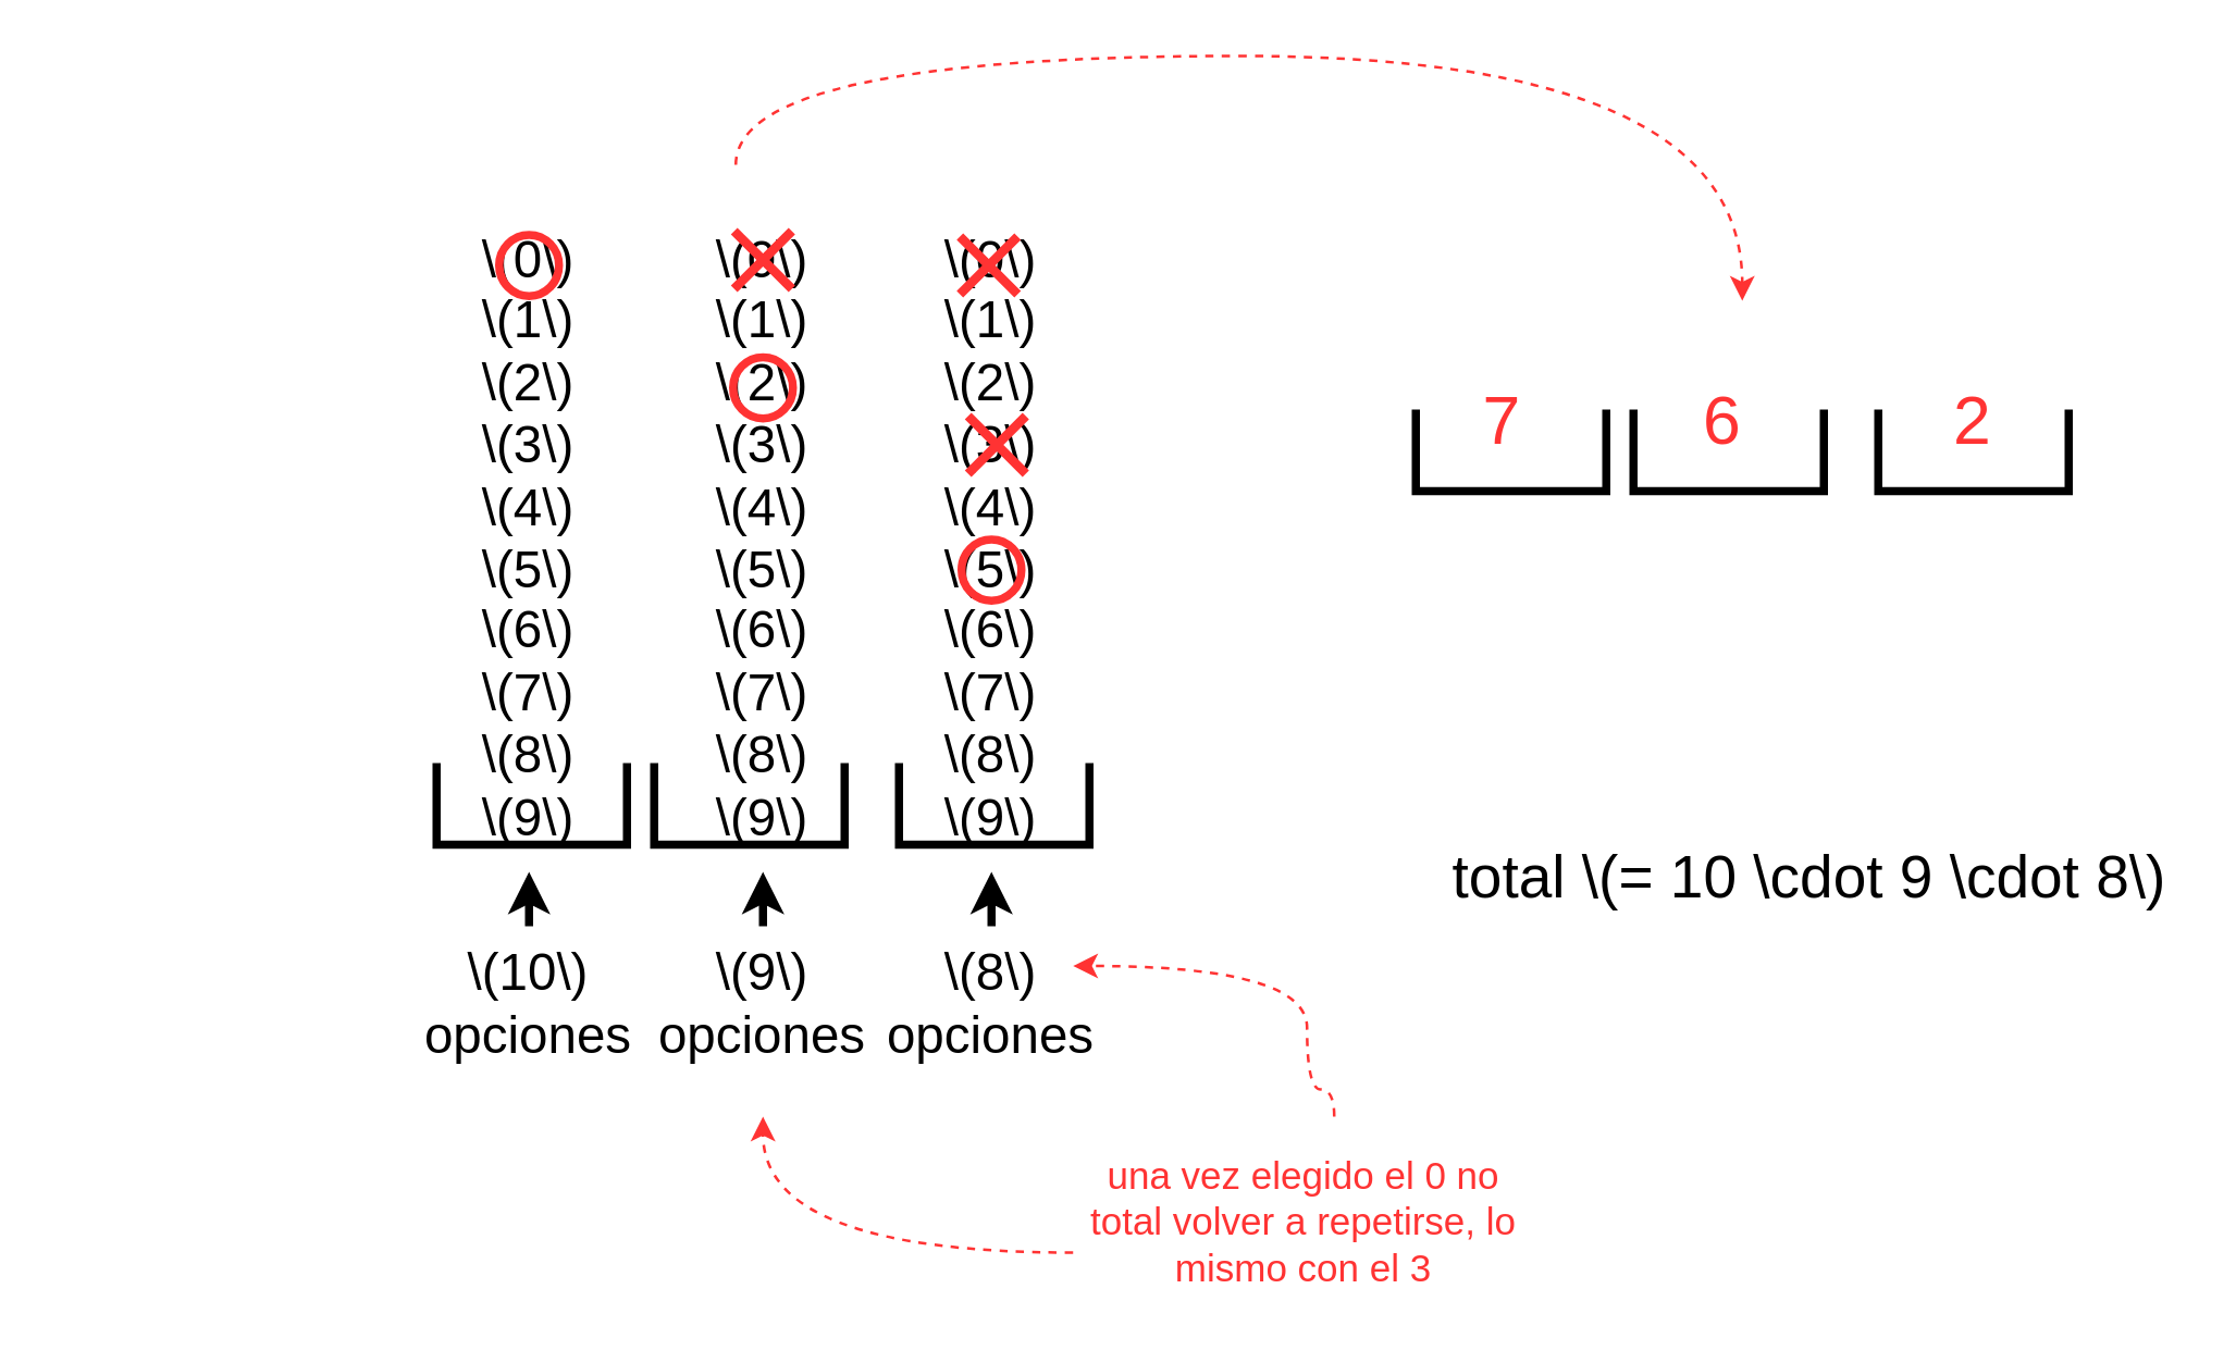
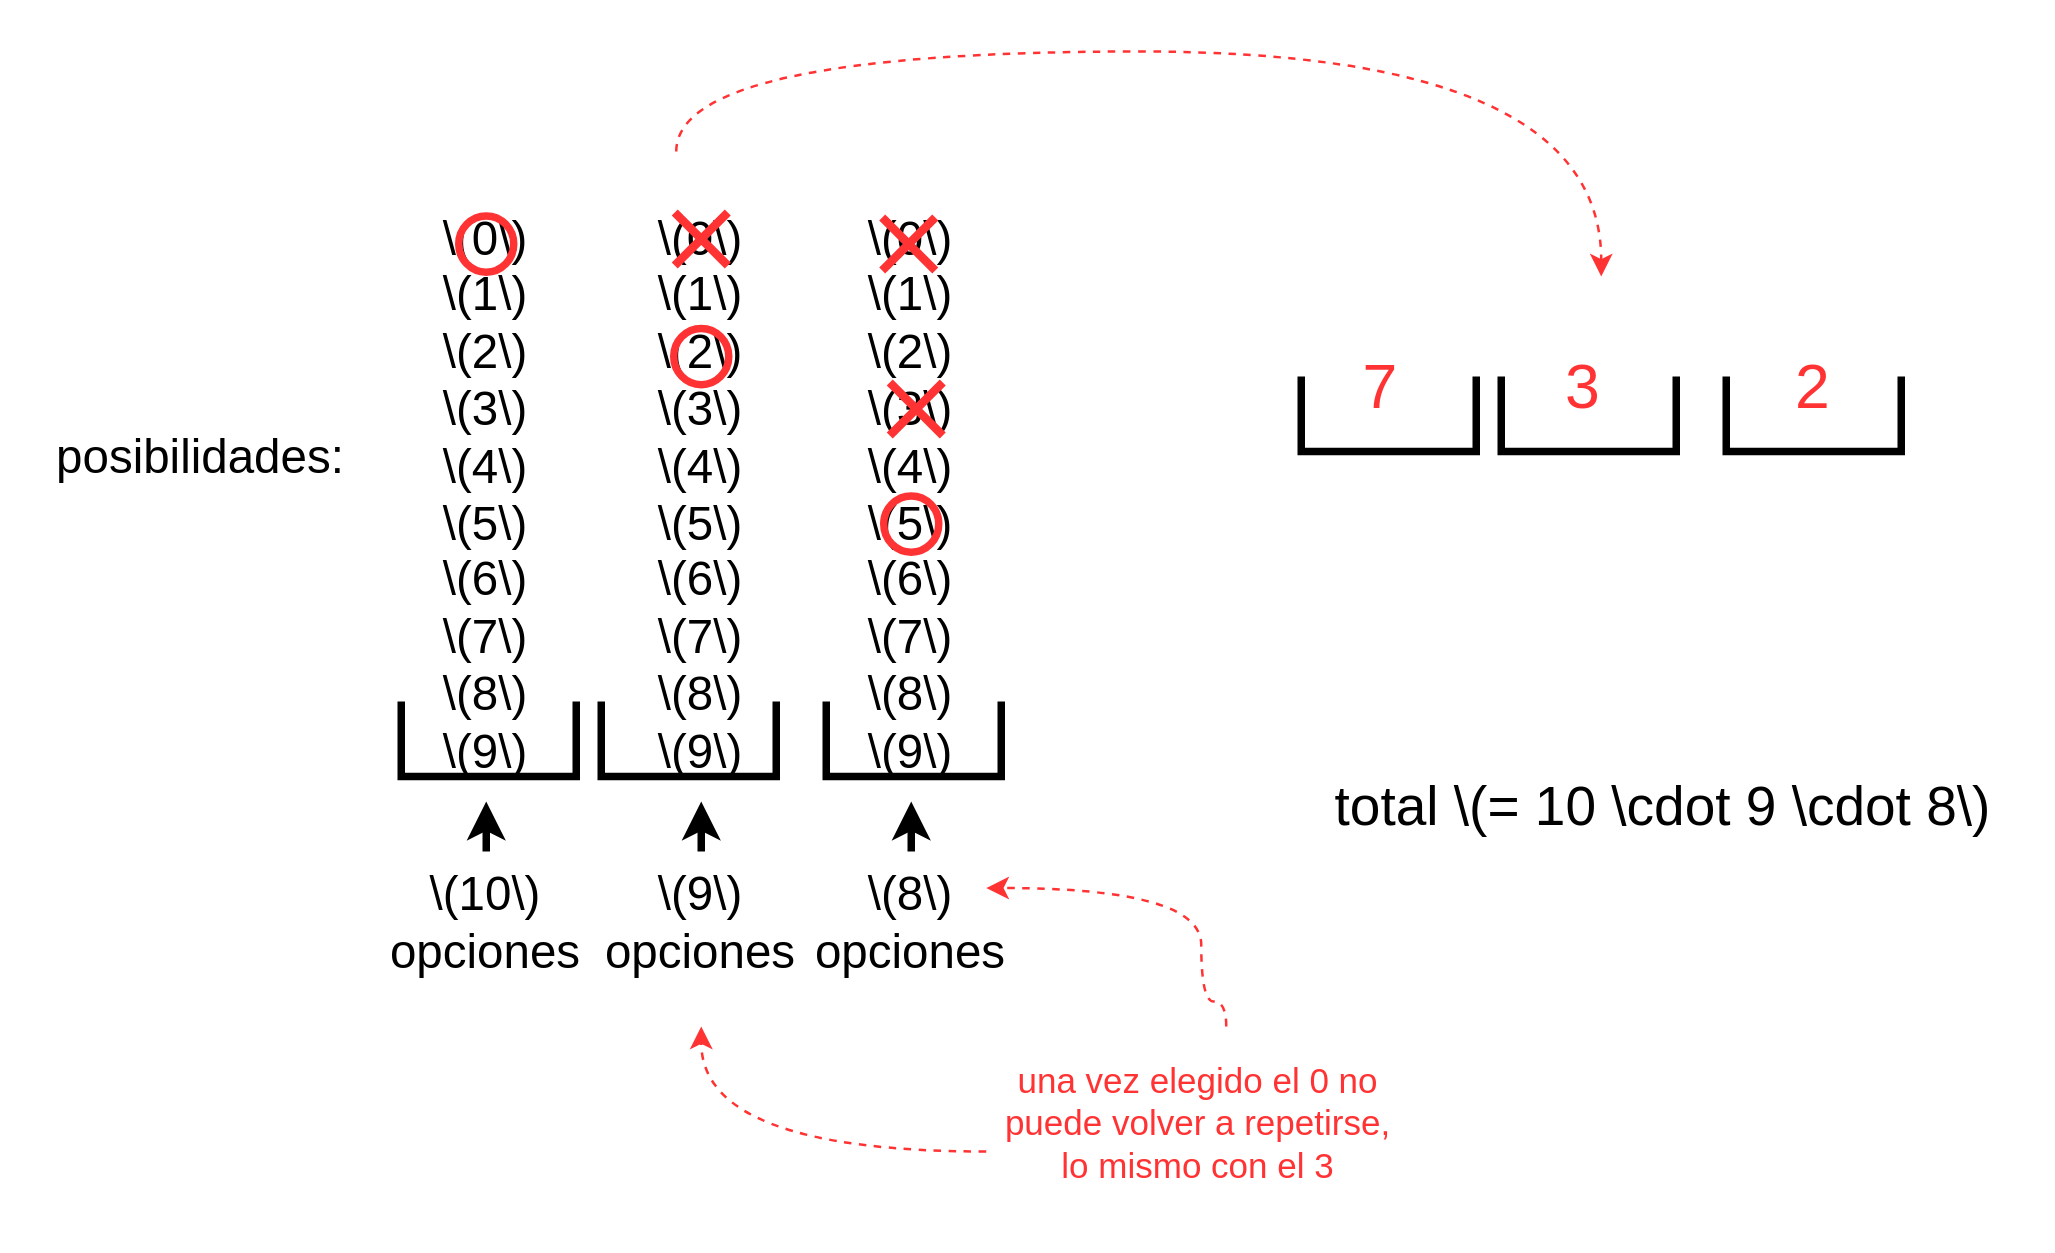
- <mxCell id="20" value="&lt;font color=&quot;#ff3333&quot;&gt;&lt;span style=&quot;font-size: 25px&quot;&gt;6&lt;/span&gt;&lt;/font&gt;" style="text;html=1;strokeColor=none;fillColor=none;align=center;verticalAlign=middle;whiteSpace=wrap;rounded=0;" vertex="1" parent="1"><mxGeometry x="603" y="124" width="60" height="58.5" as="geometry" /></mxCell>
+ <mxCell id="20" value="&lt;font color=&quot;#ff3333&quot;&gt;&lt;span style=&quot;font-size: 25px&quot;&gt;3&lt;/span&gt;&lt;/font&gt;" style="text;html=1;strokeColor=none;fillColor=none;align=center;verticalAlign=middle;whiteSpace=wrap;rounded=0;" vertex="1" parent="1"><mxGeometry x="603" y="124" width="60" height="58.5" as="geometry" /></mxCell>
+ <mxCell id="27" value="&lt;font style=&quot;font-size: 19px&quot;&gt;posibilidades:&lt;/font&gt;" style="text;html=1;strokeColor=none;fillColor=none;align=center;verticalAlign=middle;whiteSpace=wrap;rounded=0;" vertex="1" parent="1"><mxGeometry x="20" y="153.25" width="120" height="58.5" as="geometry" /></mxCell>
- <mxCell id="28" value="&lt;font style=&quot;font-size: 14px&quot; color=&quot;#ff3333&quot;&gt;una vez elegido el 0 no total volver a repetirse, lo mismo con el 3&lt;/font&gt;" style="text;html=1;strokeColor=none;fillColor=none;align=center;verticalAlign=middle;whiteSpace=wrap;rounded=0;" vertex="1" parent="1"><mxGeometry x="394" y="420" width="170" height="58.5" as="geometry" /></mxCell>
+ <mxCell id="28" value="&lt;font style=&quot;font-size: 14px&quot; color=&quot;#ff3333&quot;&gt;una vez elegido el 0 no puede volver a repetirse, lo mismo con el 3&lt;/font&gt;" style="text;html=1;strokeColor=none;fillColor=none;align=center;verticalAlign=middle;whiteSpace=wrap;rounded=0;" vertex="1" parent="1"><mxGeometry x="394" y="420" width="170" height="58.5" as="geometry" /></mxCell>
